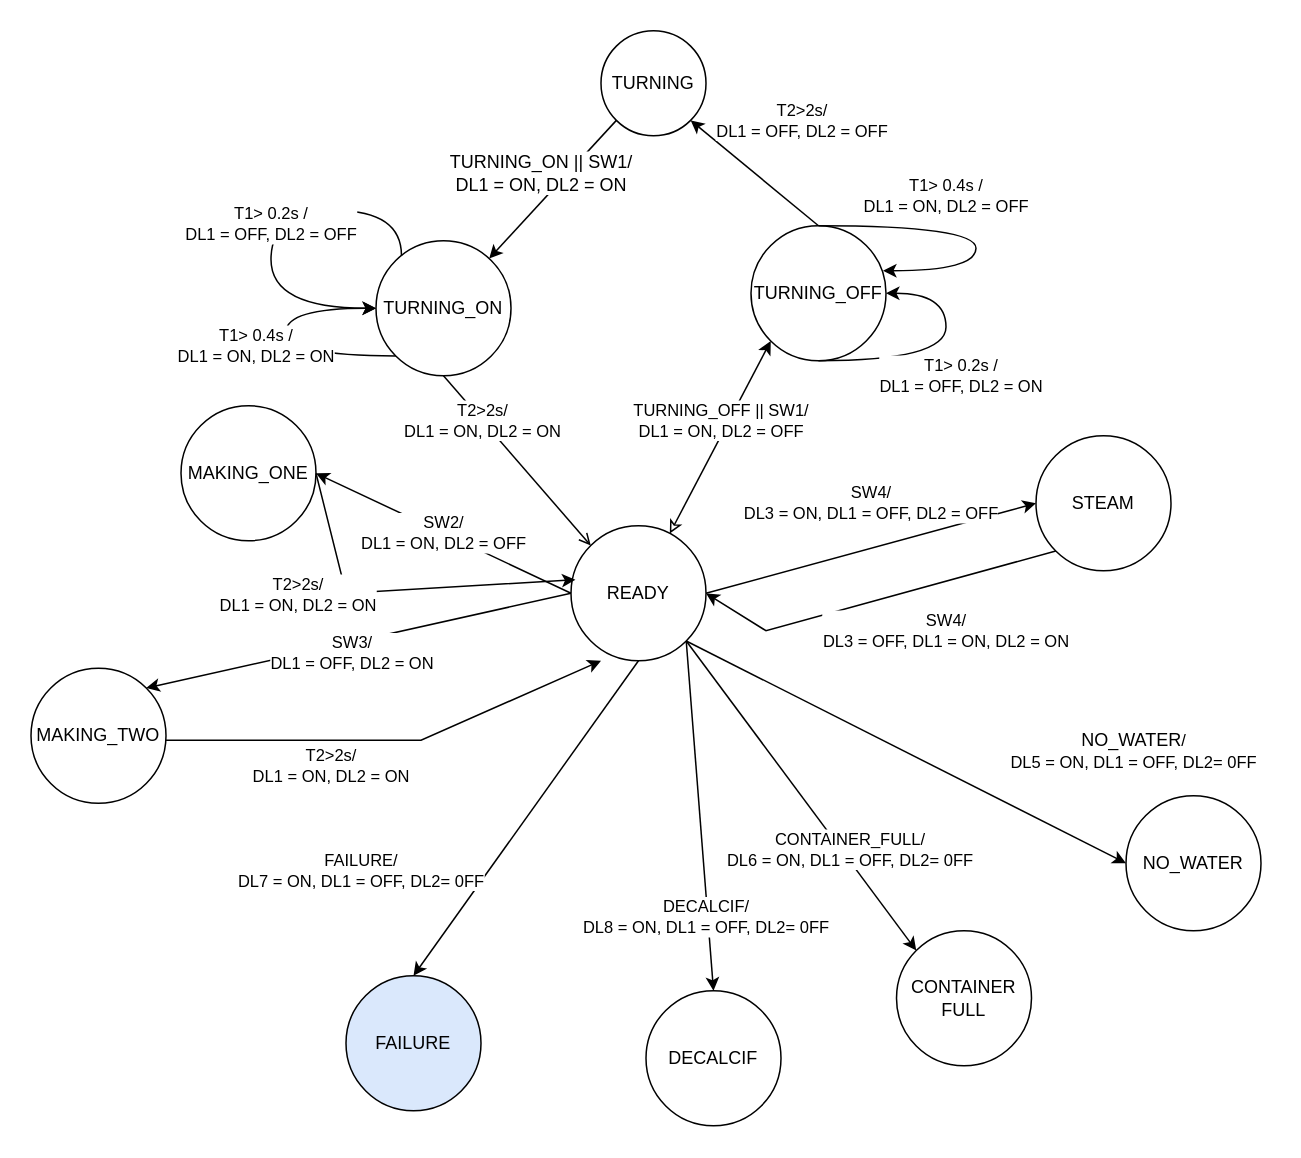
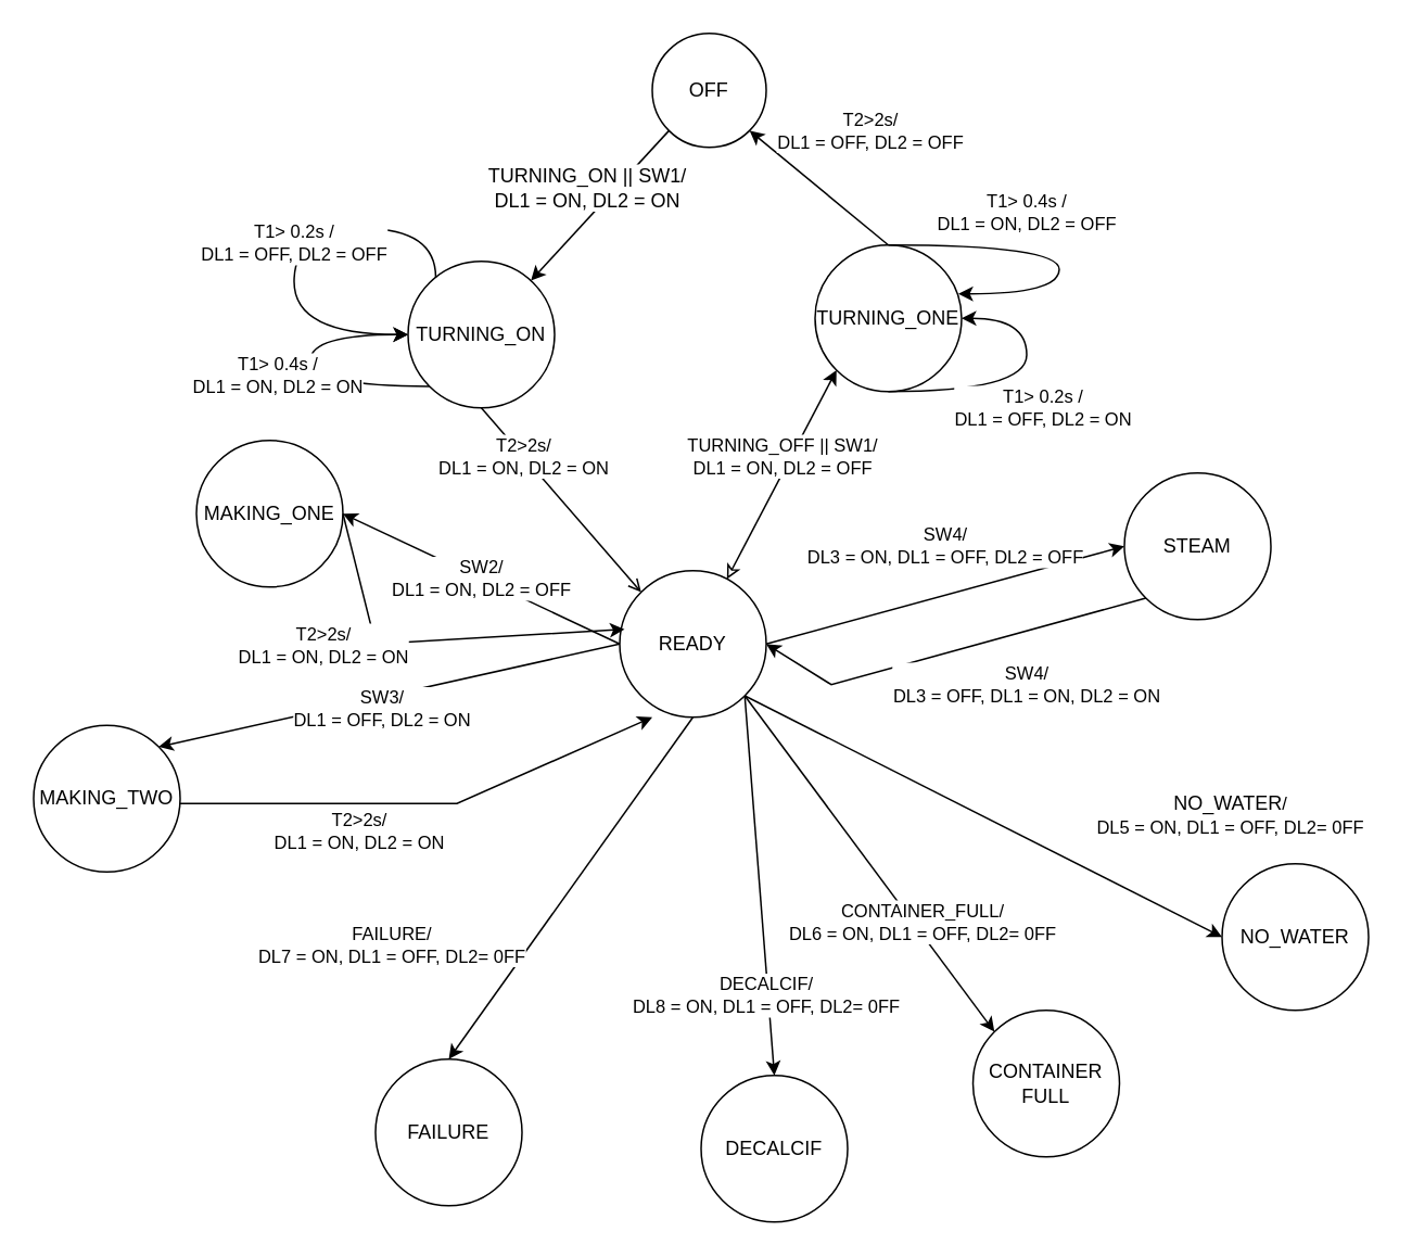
- <mxCell id="2" value="TURNING" style="ellipse;whiteSpace=wrap;html=1;aspect=fixed;" vertex="1" parent="1"><mxGeometry x="400" y="20" width="70" height="70" as="geometry" /></mxCell>
+ <mxCell id="2" value="OFF" style="ellipse;whiteSpace=wrap;html=1;aspect=fixed;" vertex="1" parent="1"><mxGeometry x="400" y="20" width="70" height="70" as="geometry" /></mxCell>
- <mxCell id="33" value="TURNING_OFF" style="ellipse;whiteSpace=wrap;html=1;aspect=fixed;" vertex="1" parent="1"><mxGeometry x="500" y="150" width="90" height="90" as="geometry" /></mxCell>
+ <mxCell id="33" value="TURNING_ONE" style="ellipse;whiteSpace=wrap;html=1;aspect=fixed;" vertex="1" parent="1"><mxGeometry x="500" y="150" width="90" height="90" as="geometry" /></mxCell>
- <mxCell id="12" value="FAILURE" style="ellipse;whiteSpace=wrap;html=1;aspect=fixed;fillColor=#dae8fc;" vertex="1" parent="1"><mxGeometry x="230" y="650" width="90" height="90" as="geometry" /></mxCell>
+ <mxCell id="12" value="FAILURE" style="ellipse;whiteSpace=wrap;html=1;aspect=fixed;" vertex="1" parent="1"><mxGeometry x="230" y="650" width="90" height="90" as="geometry" /></mxCell>
